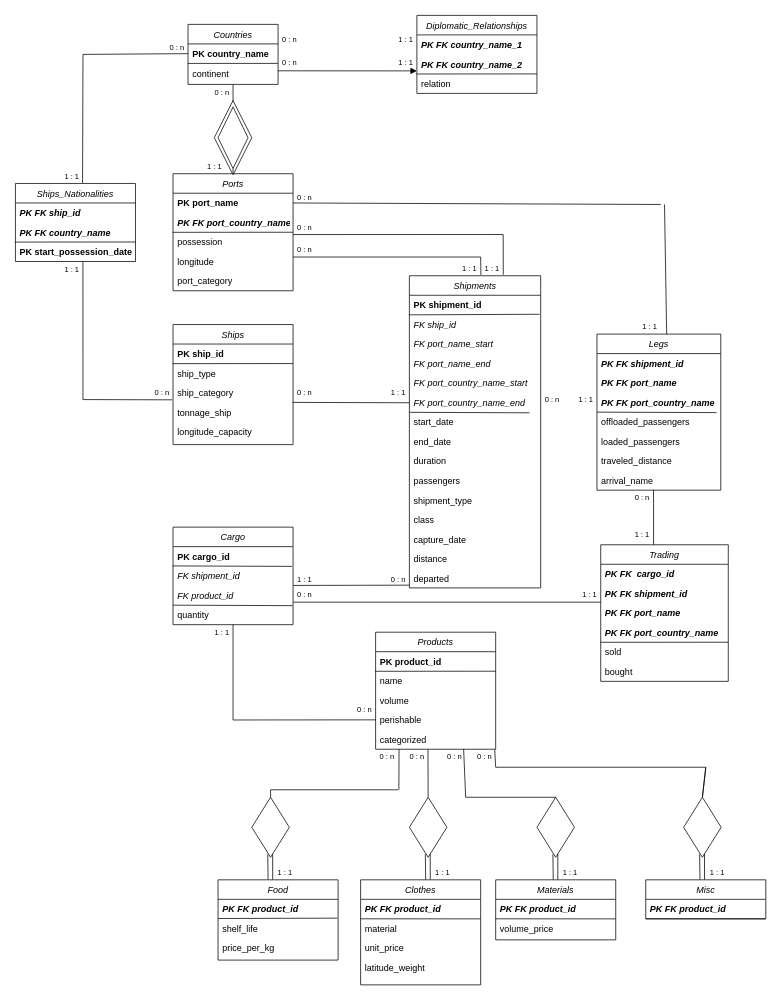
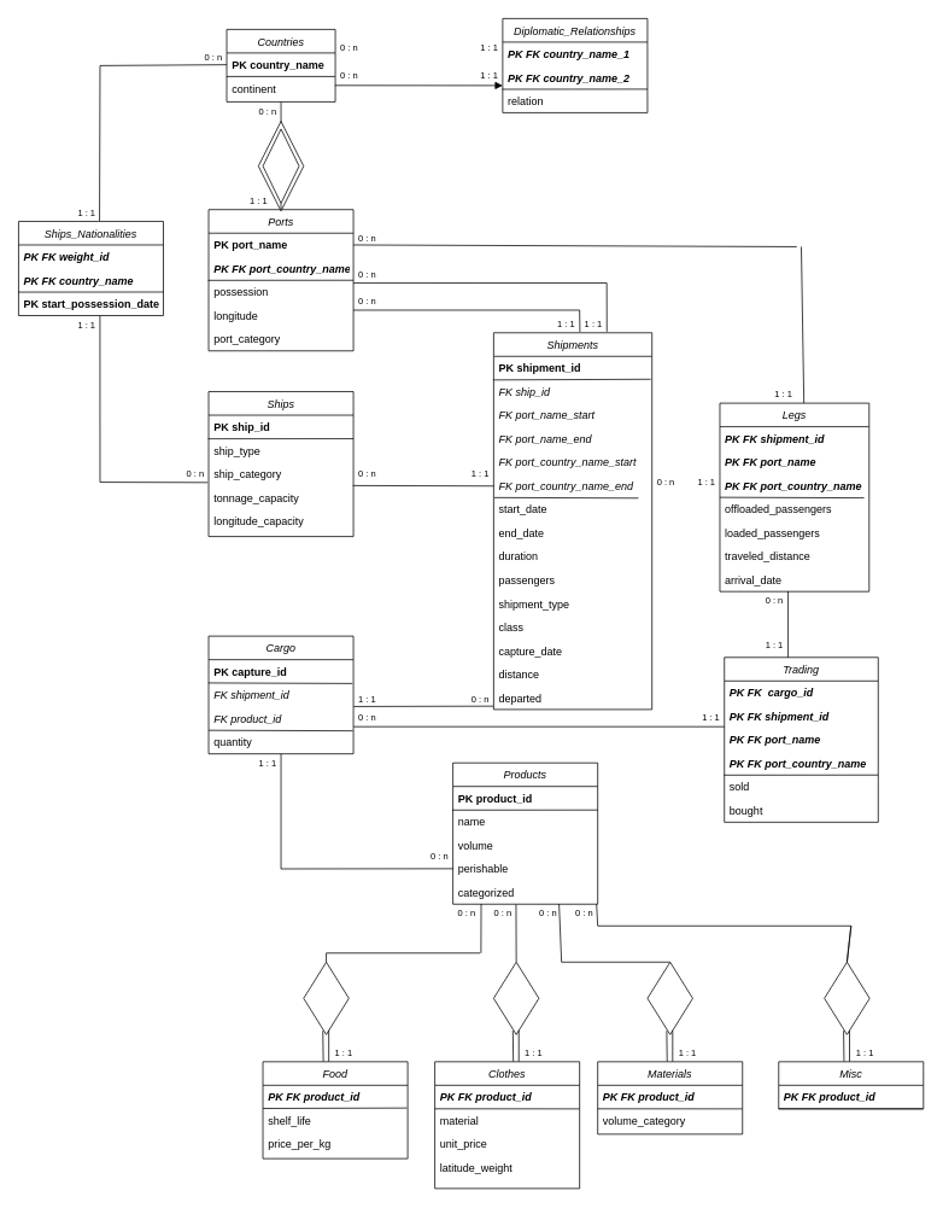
- <mxCell id="111" value="PK FK ship_id" style="text;align=left;verticalAlign=top;spacingLeft=4;spacingRight=4;overflow=hidden;rotatable=0;points=[[0,0.5],[1,0.5]];portConstraint=eastwest;rounded=0;shadow=0;html=0;fontStyle=3" parent="110" vertex="1"><mxGeometry y="26" width="160" height="26" as="geometry" /></mxCell>
+ <mxCell id="111" value="PK FK weight_id" style="text;align=left;verticalAlign=top;spacingLeft=4;spacingRight=4;overflow=hidden;rotatable=0;points=[[0,0.5],[1,0.5]];portConstraint=eastwest;rounded=0;shadow=0;html=0;fontStyle=3" parent="110" vertex="1"><mxGeometry y="26" width="160" height="26" as="geometry" /></mxCell>
- <mxCell id="7" value="tonnage_ship" style="text;align=left;verticalAlign=top;spacingLeft=4;spacingRight=4;overflow=hidden;rotatable=0;points=[[0,0.5],[1,0.5]];portConstraint=eastwest;rounded=0;shadow=0;html=0;" parent="2" vertex="1"><mxGeometry y="104" width="160" height="26" as="geometry" /></mxCell>
+ <mxCell id="7" value="tonnage_capacity" style="text;align=left;verticalAlign=top;spacingLeft=4;spacingRight=4;overflow=hidden;rotatable=0;points=[[0,0.5],[1,0.5]];portConstraint=eastwest;rounded=0;shadow=0;html=0;" parent="2" vertex="1"><mxGeometry y="104" width="160" height="26" as="geometry" /></mxCell>
- <mxCell id="52" value="arrival_name" style="text;align=left;verticalAlign=top;spacingLeft=4;spacingRight=4;overflow=hidden;rotatable=0;points=[[0,0.5],[1,0.5]];portConstraint=eastwest;rounded=0;shadow=0;html=0;" vertex="1" parent="44"><mxGeometry y="182" width="165" height="26" as="geometry" /></mxCell>
+ <mxCell id="52" value="arrival_date" style="text;align=left;verticalAlign=top;spacingLeft=4;spacingRight=4;overflow=hidden;rotatable=0;points=[[0,0.5],[1,0.5]];portConstraint=eastwest;rounded=0;shadow=0;html=0;" vertex="1" parent="44"><mxGeometry y="182" width="165" height="26" as="geometry" /></mxCell>
- <mxCell id="71" value="PK cargo_id" style="text;align=left;verticalAlign=top;spacingLeft=4;spacingRight=4;overflow=hidden;rotatable=0;points=[[0,0.5],[1,0.5]];portConstraint=eastwest;fontStyle=1" parent="70" vertex="1"><mxGeometry y="26" width="160" height="26" as="geometry" /></mxCell>
+ <mxCell id="71" value="PK capture_id" style="text;align=left;verticalAlign=top;spacingLeft=4;spacingRight=4;overflow=hidden;rotatable=0;points=[[0,0.5],[1,0.5]];portConstraint=eastwest;fontStyle=1" parent="70" vertex="1"><mxGeometry y="26" width="160" height="26" as="geometry" /></mxCell>
- <mxCell id="147" value="volume_price" style="text;align=left;verticalAlign=top;spacingLeft=4;spacingRight=4;overflow=hidden;rotatable=0;points=[[0,0.5],[1,0.5]];portConstraint=eastwest;rounded=0;shadow=0;html=0;fontStyle=0" vertex="1" parent="145"><mxGeometry y="52" width="160" height="26" as="geometry" /></mxCell>
+ <mxCell id="147" value="volume_category" style="text;align=left;verticalAlign=top;spacingLeft=4;spacingRight=4;overflow=hidden;rotatable=0;points=[[0,0.5],[1,0.5]];portConstraint=eastwest;rounded=0;shadow=0;html=0;fontStyle=0" vertex="1" parent="145"><mxGeometry y="52" width="160" height="26" as="geometry" /></mxCell>
